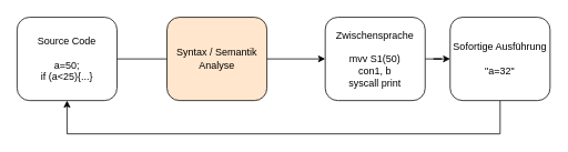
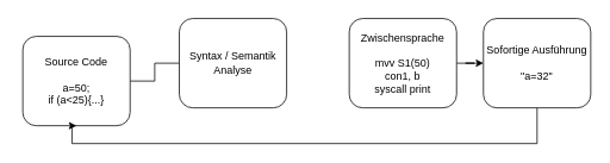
- <mxCell id="3" value="&lt;div&gt;Source Code&lt;/div&gt;&lt;div&gt;&lt;br&gt;&lt;/div&gt;&lt;div&gt;a=50;&lt;/div&gt;&lt;div&gt;if (a&amp;lt;25){...}&lt;br&gt;&lt;/div&gt;" style="rounded=1;whiteSpace=wrap;html=1;" vertex="1" parent="1"><mxGeometry x="20" y="20" width="120" height="100" as="geometry" /></mxCell>
+ <mxCell id="3" value="&lt;div&gt;Source Code&lt;/div&gt;&lt;div&gt;&lt;br&gt;&lt;/div&gt;&lt;div&gt;a=50;&lt;/div&gt;&lt;div&gt;if (a&amp;lt;25){...}&lt;br&gt;&lt;/div&gt;" style="rounded=1;whiteSpace=wrap;html=1;" vertex="1" parent="1"><mxGeometry x="25" y="40" width="120" height="100" as="geometry" /></mxCell>
- <mxCell id="5" value="&lt;div&gt;Syntax / Semantik&lt;/div&gt;&lt;div&gt;Analyse&lt;/div&gt;" style="rounded=1;whiteSpace=wrap;html=1;fillColor=#ffe6cc;" vertex="1" parent="1"><mxGeometry x="200" y="20" width="120" height="100" as="geometry" /></mxCell>
+ <mxCell id="5" value="&lt;div&gt;Syntax / Semantik&lt;/div&gt;&lt;div&gt;Analyse&lt;/div&gt;" style="rounded=1;whiteSpace=wrap;html=1;" vertex="1" parent="1"><mxGeometry x="200" y="20" width="120" height="100" as="geometry" /></mxCell>
- <mxCell id="4" style="edgeStyle=orthogonalEdgeStyle;rounded=0;orthogonalLoop=1;jettySize=auto;html=1;" edge="1" parent="1" source="5" target="7"><mxGeometry relative="1" as="geometry" /></mxCell>
